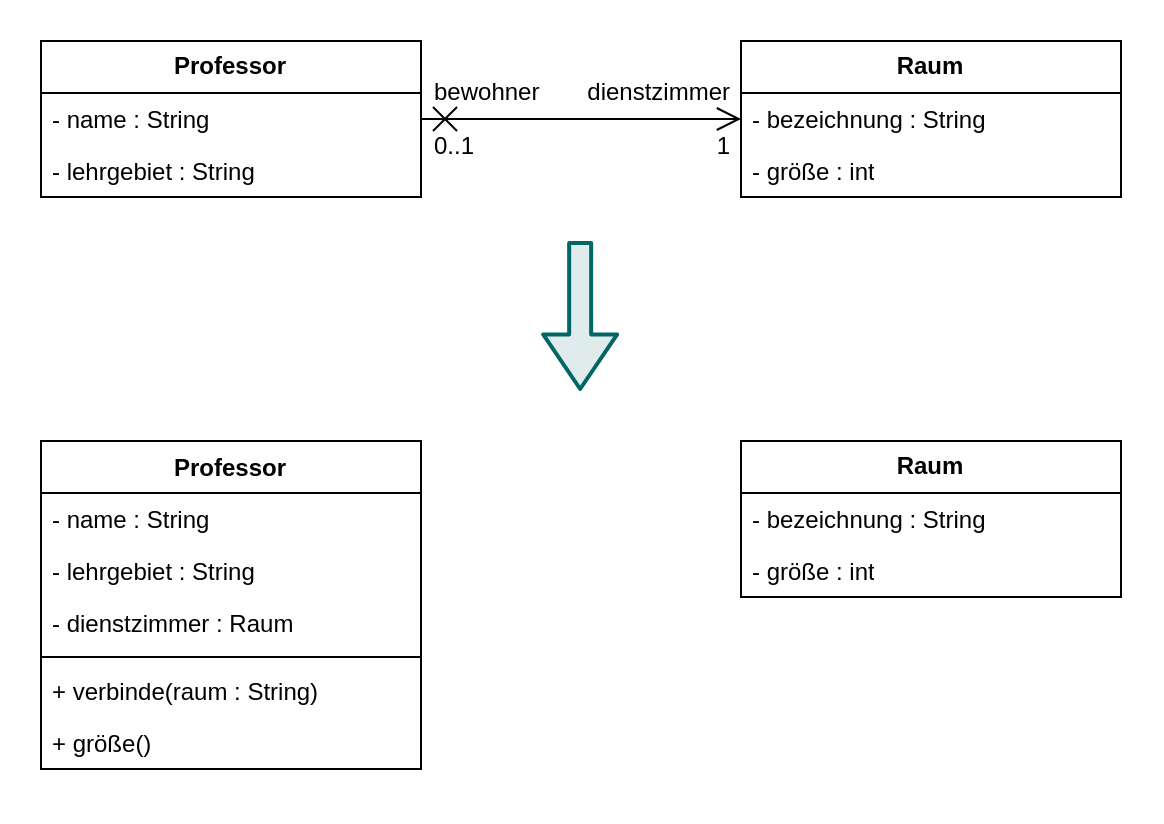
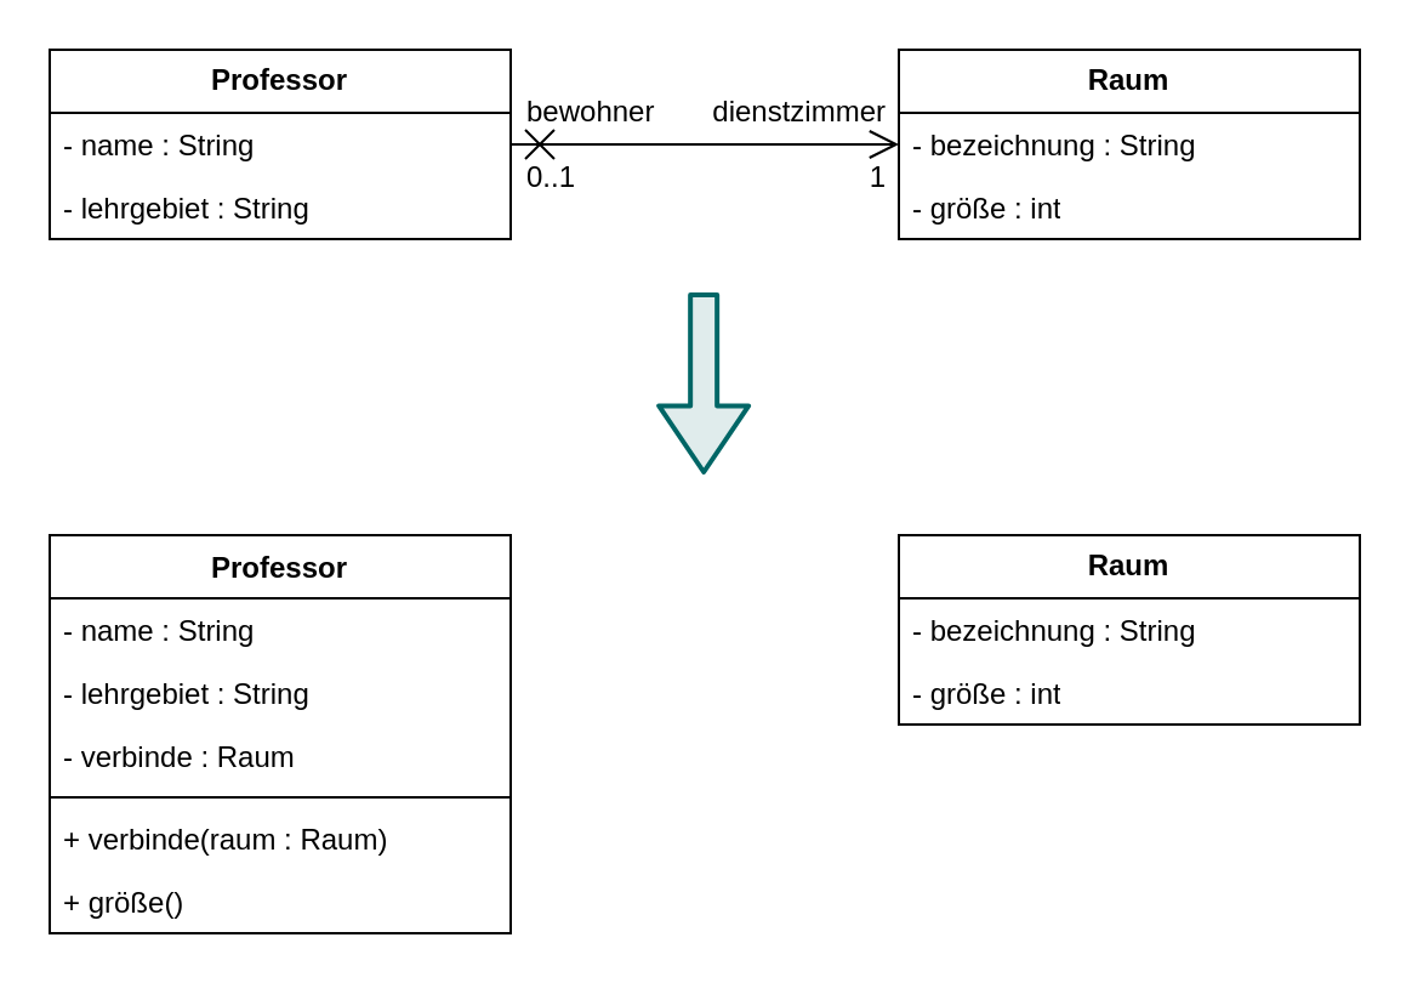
- <mxCell id="9" value="&lt;div&gt;- dienstzimmer : Raum&lt;/div&gt;" style="text;strokeColor=none;fillColor=none;align=left;verticalAlign=top;spacingLeft=4;spacingRight=4;overflow=hidden;rotatable=0;points=[[0,0.5],[1,0.5]];portConstraint=eastwest;whiteSpace=wrap;html=1;" parent="6" vertex="1"><mxGeometry y="78" width="190" height="26" as="geometry" /></mxCell>
+ <mxCell id="9" value="&lt;div&gt;- verbinde : Raum&lt;/div&gt;" style="text;strokeColor=none;fillColor=none;align=left;verticalAlign=top;spacingLeft=4;spacingRight=4;overflow=hidden;rotatable=0;points=[[0,0.5],[1,0.5]];portConstraint=eastwest;whiteSpace=wrap;html=1;" parent="6" vertex="1"><mxGeometry y="78" width="190" height="26" as="geometry" /></mxCell>
- <mxCell id="11" value="+ verbinde(raum : String)" style="text;strokeColor=none;fillColor=none;align=left;verticalAlign=top;spacingLeft=4;spacingRight=4;overflow=hidden;rotatable=0;points=[[0,0.5],[1,0.5]];portConstraint=eastwest;whiteSpace=wrap;html=1;" parent="6" vertex="1"><mxGeometry y="112" width="190" height="26" as="geometry" /></mxCell>
+ <mxCell id="11" value="+ verbinde(raum : Raum)" style="text;strokeColor=none;fillColor=none;align=left;verticalAlign=top;spacingLeft=4;spacingRight=4;overflow=hidden;rotatable=0;points=[[0,0.5],[1,0.5]];portConstraint=eastwest;whiteSpace=wrap;html=1;" parent="6" vertex="1"><mxGeometry y="112" width="190" height="26" as="geometry" /></mxCell>
